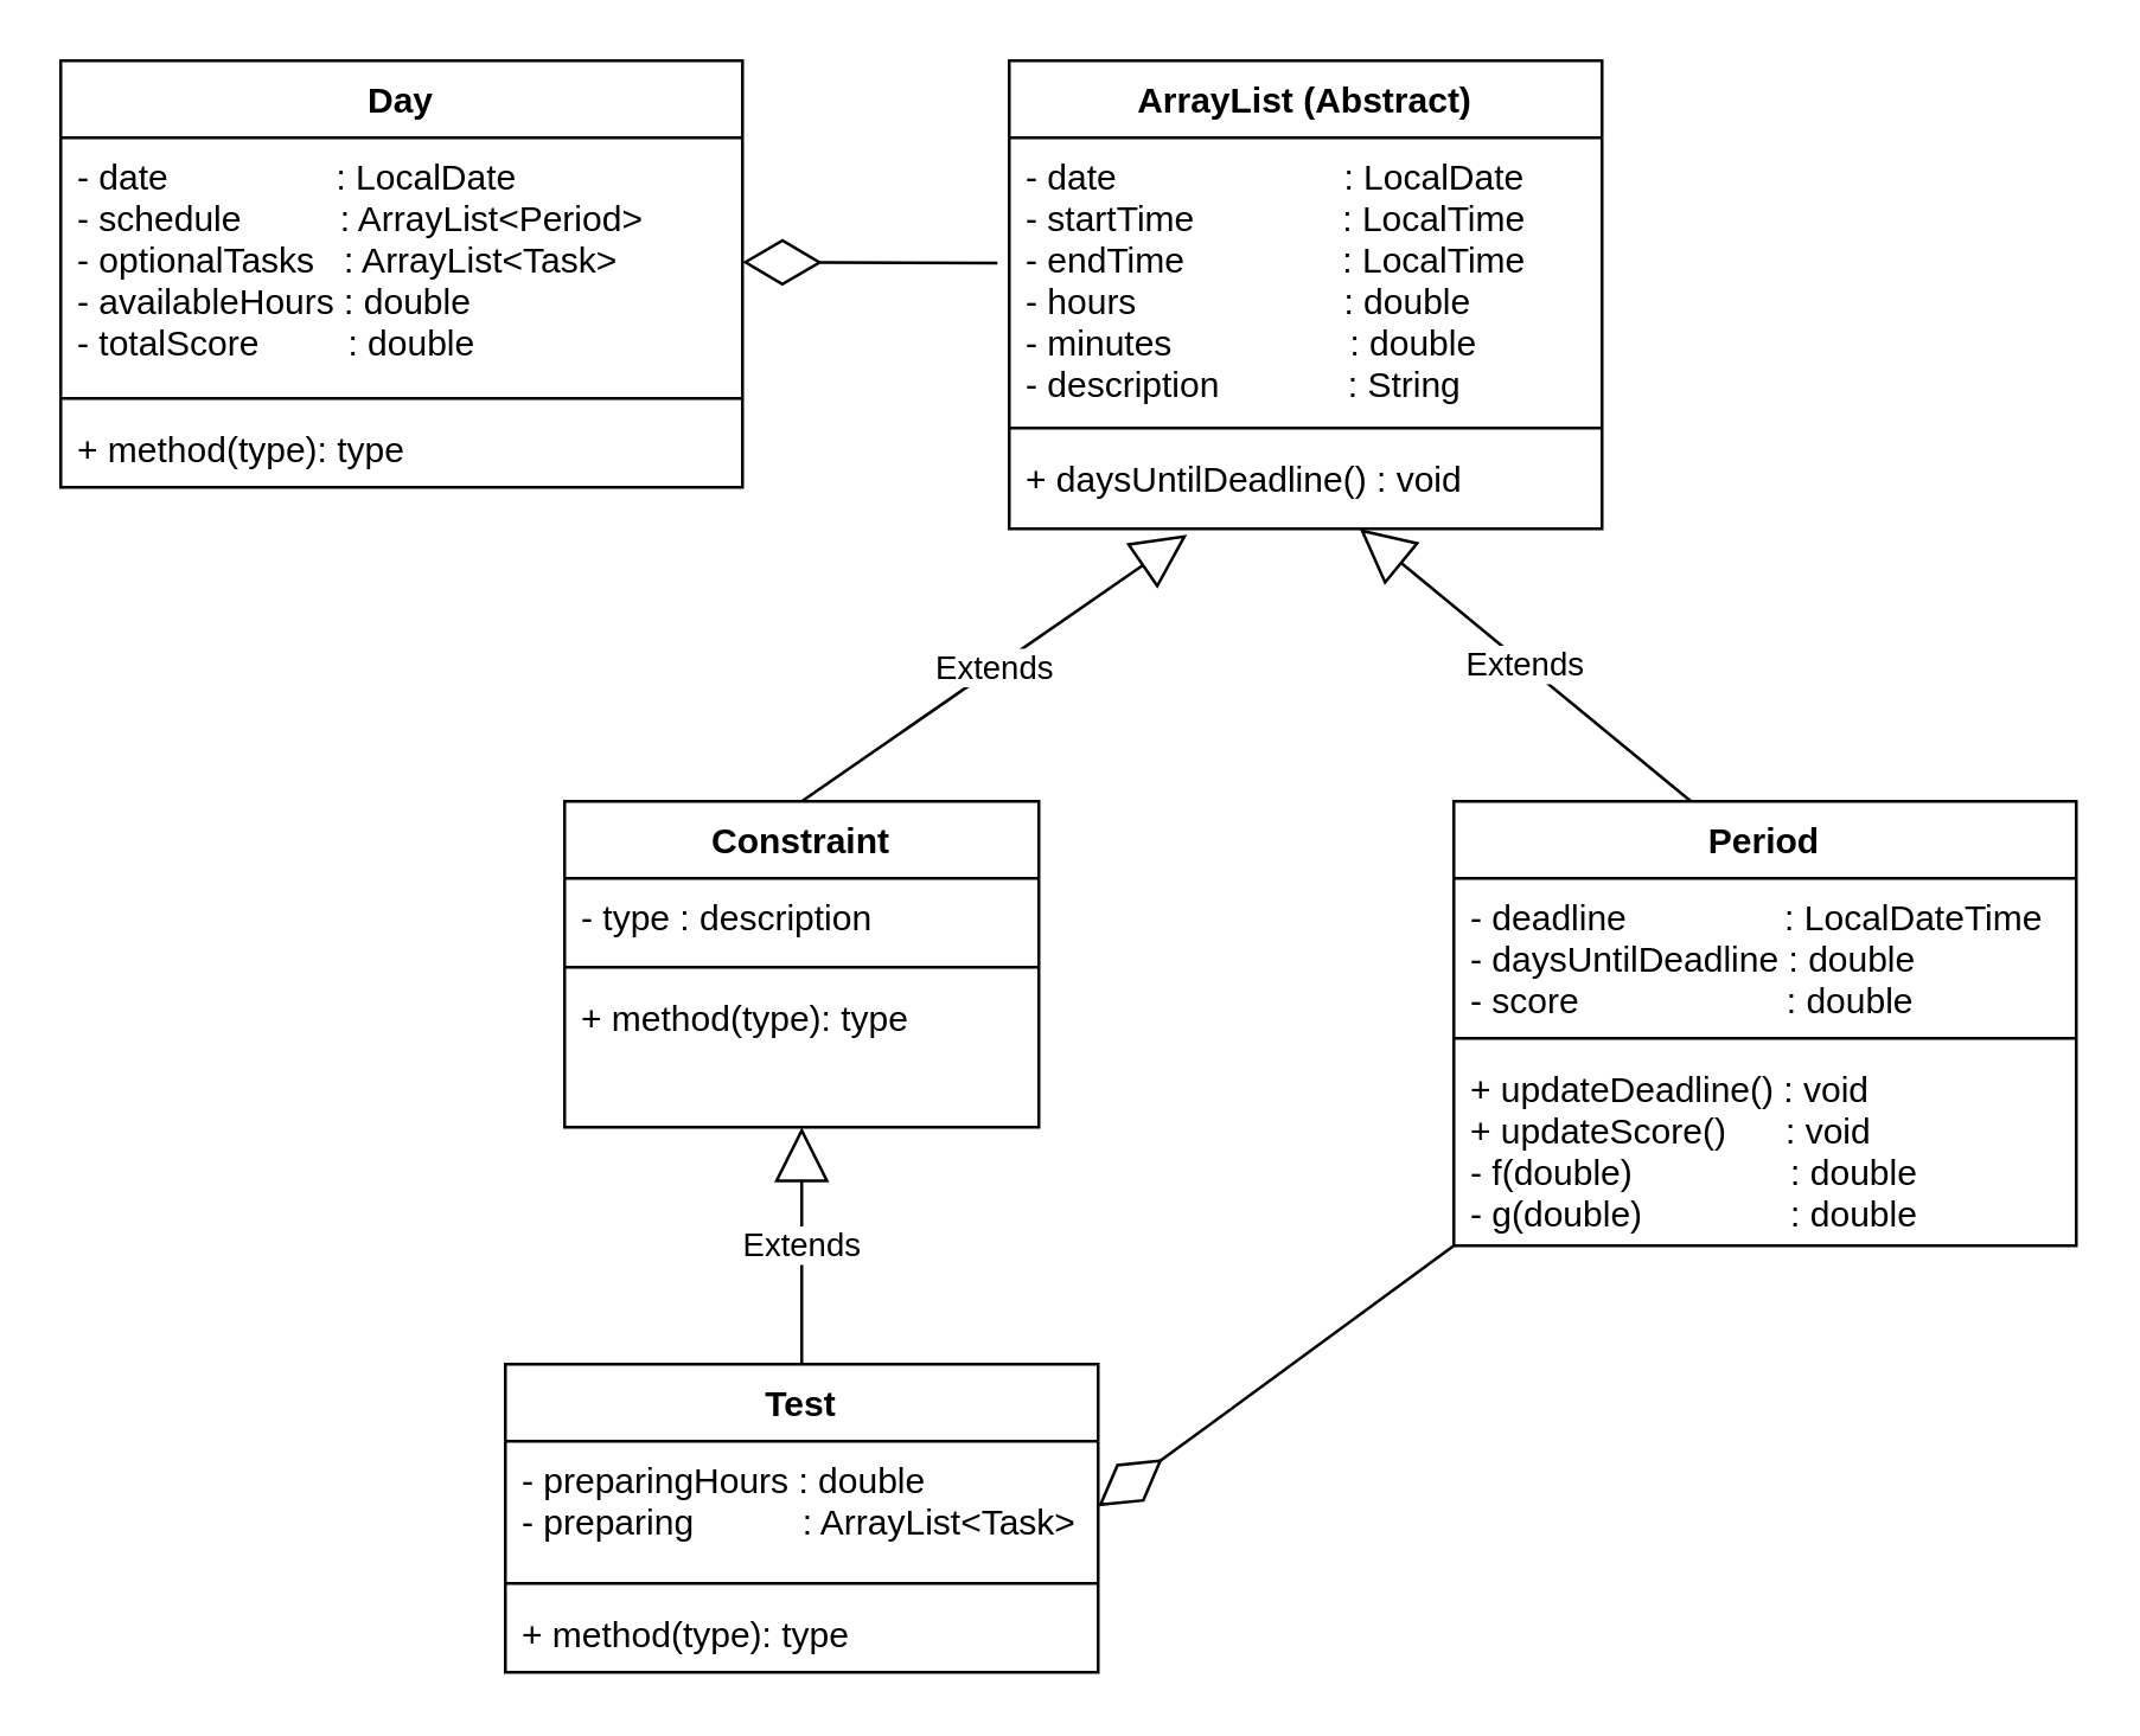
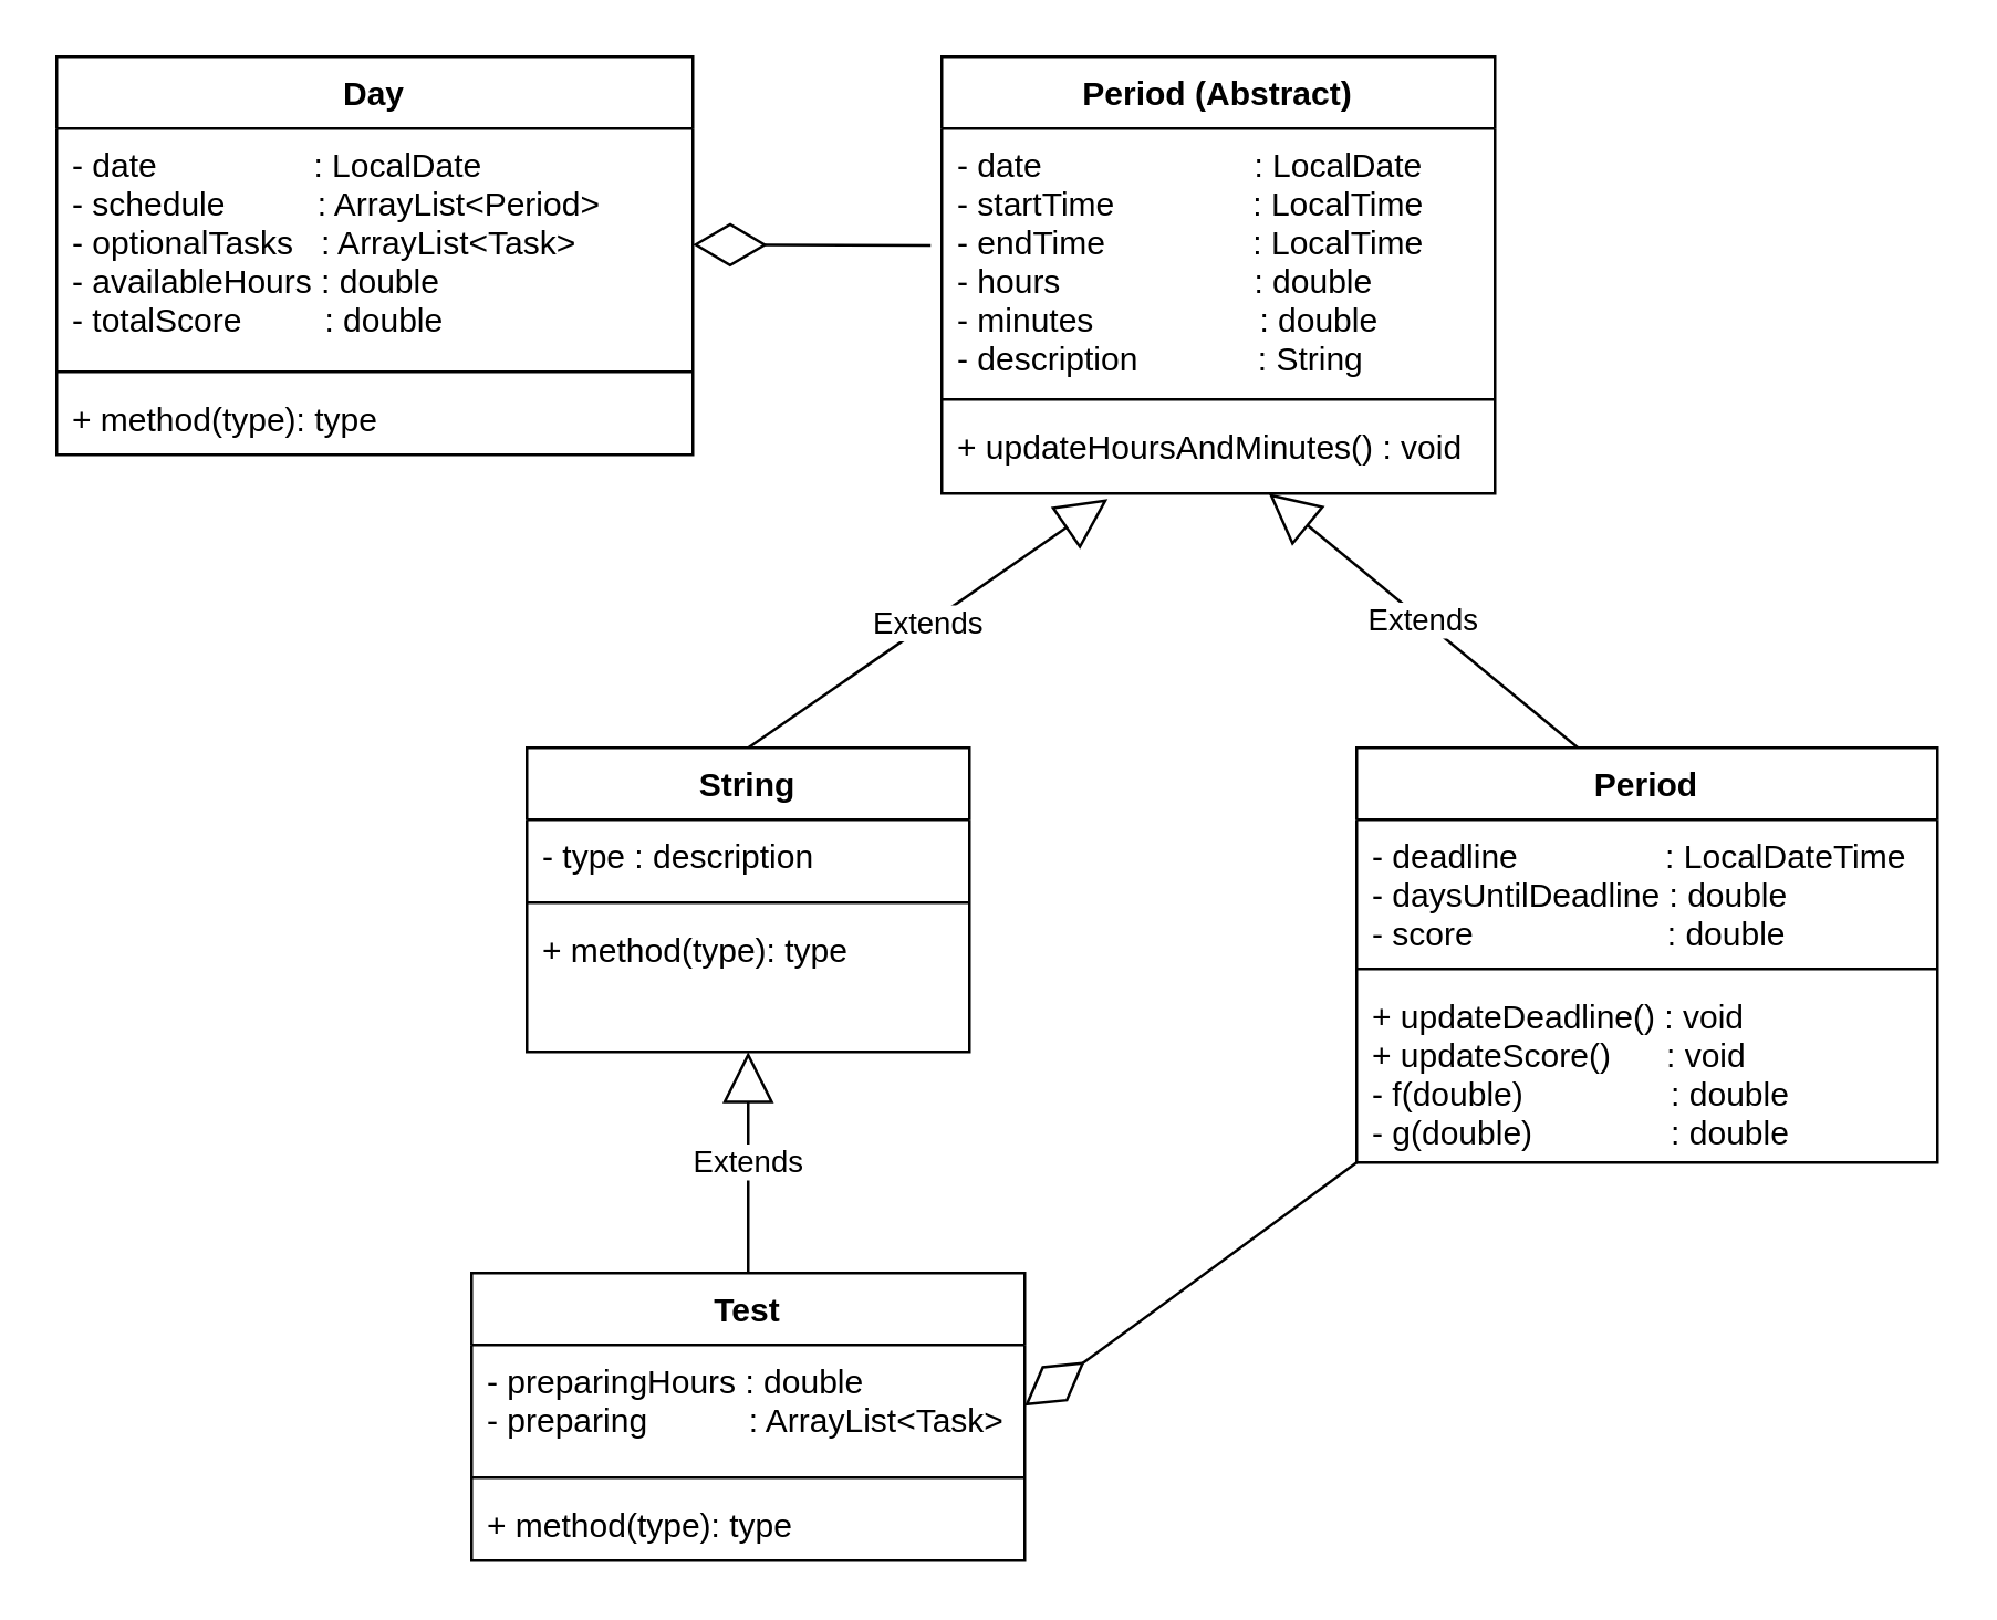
- <mxCell id="2" value="ArrayList (Abstract)" style="swimlane;fontStyle=1;align=center;verticalAlign=top;childLayout=stackLayout;horizontal=1;startSize=26;horizontalStack=0;resizeParent=1;resizeParentMax=0;resizeLast=0;collapsible=1;marginBottom=0;" parent="1" vertex="1"><mxGeometry x="340" y="20" width="200" height="158" as="geometry" /></mxCell>
+ <mxCell id="2" value="Period (Abstract)" style="swimlane;fontStyle=1;align=center;verticalAlign=top;childLayout=stackLayout;horizontal=1;startSize=26;horizontalStack=0;resizeParent=1;resizeParentMax=0;resizeLast=0;collapsible=1;marginBottom=0;" parent="1" vertex="1"><mxGeometry x="340" y="20" width="200" height="158" as="geometry" /></mxCell>
- <mxCell id="5" value="+ daysUntilDeadline() : void" style="text;strokeColor=none;fillColor=none;align=left;verticalAlign=top;spacingLeft=4;spacingRight=4;overflow=hidden;rotatable=0;points=[[0,0.5],[1,0.5]];portConstraint=eastwest;" parent="2" vertex="1"><mxGeometry y="128" width="200" height="30" as="geometry" /></mxCell>
+ <mxCell id="5" value="+ updateHoursAndMinutes() : void" style="text;strokeColor=none;fillColor=none;align=left;verticalAlign=top;spacingLeft=4;spacingRight=4;overflow=hidden;rotatable=0;points=[[0,0.5],[1,0.5]];portConstraint=eastwest;" parent="2" vertex="1"><mxGeometry y="128" width="200" height="30" as="geometry" /></mxCell>
- <mxCell id="12" value="Constraint" style="swimlane;fontStyle=1;align=center;verticalAlign=top;childLayout=stackLayout;horizontal=1;startSize=26;horizontalStack=0;resizeParent=1;resizeParentMax=0;resizeLast=0;collapsible=1;marginBottom=0;" parent="1" vertex="1"><mxGeometry x="190" y="270" width="160" height="110" as="geometry" /></mxCell>
+ <mxCell id="12" value="String" style="swimlane;fontStyle=1;align=center;verticalAlign=top;childLayout=stackLayout;horizontal=1;startSize=26;horizontalStack=0;resizeParent=1;resizeParentMax=0;resizeLast=0;collapsible=1;marginBottom=0;" parent="1" vertex="1"><mxGeometry x="190" y="270" width="160" height="110" as="geometry" /></mxCell>
